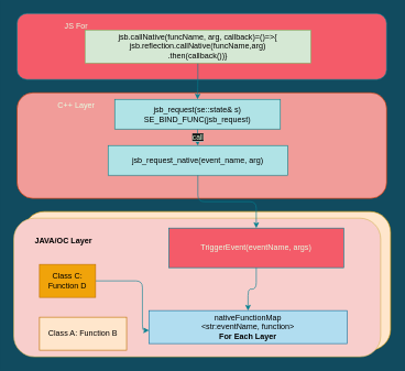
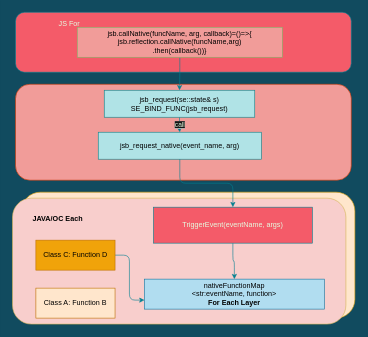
- <mxCell id="11" value="jsb.callNative(funcName, arg, callback)=()=&amp;gt;{&lt;br&gt;jsb.reflection.callNative(funcName,arg)&lt;br&gt;&lt;div style=&quot;&quot;&gt;&lt;span&gt;.then(callback())&lt;/span&gt;&lt;span&gt;}&lt;/span&gt;&lt;/div&gt;" style="rounded=0;whiteSpace=wrap;html=1;sketch=0;strokeColor=#82b366;fillColor=#d5e8d4;align=center;" parent="1" vertex="1"><mxGeometry x="128" y="45" width="342" height="50" as="geometry" /></mxCell>
+ <mxCell id="11" value="jsb.callNative(funcName, arg, callback)=()=&amp;gt;{&lt;br&gt;jsb.reflection.callNative(funcName,arg)&lt;br&gt;&lt;div style=&quot;&quot;&gt;&lt;span&gt;.then(callback())&lt;/span&gt;&lt;span&gt;}&lt;/span&gt;&lt;/div&gt;" style="rounded=0;whiteSpace=wrap;html=1;sketch=0;strokeColor=#82b366;fillColor=#f19c99;align=center;" parent="1" vertex="1"><mxGeometry x="128" y="45" width="342" height="50" as="geometry" /></mxCell>
- <mxCell id="6" value="C++ Layer" style="text;html=1;strokeColor=none;fillColor=none;align=center;verticalAlign=middle;whiteSpace=wrap;rounded=0;sketch=0;fontColor=#E4FDE1;" parent="1" vertex="1"><mxGeometry x="75" y="150" width="80" height="20" as="geometry" /></mxCell>
- <mxCell id="13" value="&lt;b&gt;JAVA/OC Layer&lt;/b&gt;" style="text;html=1;align=center;verticalAlign=middle;resizable=0;points=[];autosize=1;strokeColor=none;" parent="1" vertex="1"><mxGeometry x="45" y="355" width="100" height="20" as="geometry" /></mxCell>
+ <mxCell id="13" value="&lt;b&gt;JAVA/OC Each&lt;/b&gt;" style="text;html=1;align=center;verticalAlign=middle;resizable=0;points=[];autosize=1;strokeColor=none;" parent="1" vertex="1"><mxGeometry x="45" y="355" width="100" height="20" as="geometry" /></mxCell>
- <mxCell id="16" value="Class C: Function D" style="rounded=0;whiteSpace=wrap;html=1;sketch=0;strokeColor=#BD7000;fillColor=#f0a30a;fontColor=#000000;" parent="1" vertex="1"><mxGeometry x="59" y="400" width="85" height="50" as="geometry" /></mxCell>
+ <mxCell id="16" value="Class C: Function D" style="rounded=0;whiteSpace=wrap;html=1;sketch=0;strokeColor=#BD7000;fillColor=#f0a30a;fontColor=#000000;" parent="1" vertex="1"><mxGeometry x="59" y="400" width="132" height="50" as="geometry" /></mxCell>
- <mxCell id="14" value="nativeFunctionMap&lt;br&gt;&amp;lt;str:eventName, function&amp;gt;&lt;br&gt;&lt;b&gt;For Each Layer&lt;/b&gt;" style="rounded=0;whiteSpace=wrap;html=1;sketch=0;strokeColor=#10739e;fillColor=#b1ddf0;" parent="1" vertex="1"><mxGeometry x="225" y="470" width="300" height="50" as="geometry" /></mxCell>
+ <mxCell id="14" value="nativeFunctionMap&lt;br&gt;&amp;lt;str:eventName, function&amp;gt;&lt;br&gt;&lt;b&gt;For Each Layer&lt;/b&gt;" style="rounded=0;whiteSpace=wrap;html=1;sketch=0;strokeColor=#10739e;fillColor=#b1ddf0;" parent="1" vertex="1"><mxGeometry x="240" y="465" width="300" height="50" as="geometry" /></mxCell>
